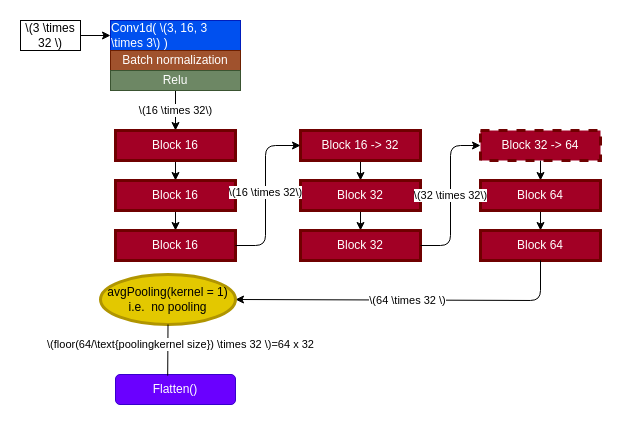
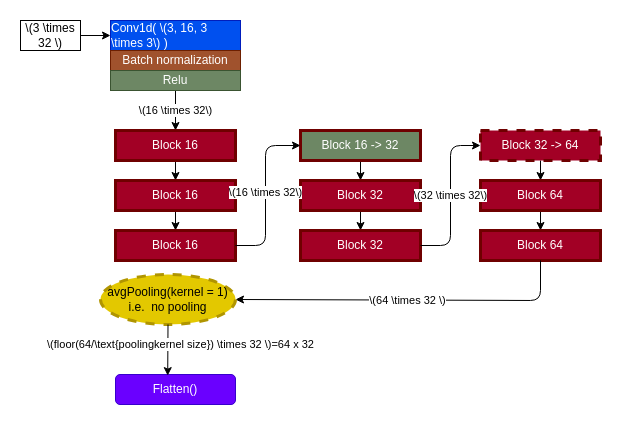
- <mxCell id="12" value="Block 16 -&amp;gt; 32" style="rounded=0;whiteSpace=wrap;html=1;fillColor=#a20025;fontColor=#ffffff;strokeColor=#6F0000;strokeWidth=3;" parent="1" vertex="1"><mxGeometry x="300" y="130" width="120" height="30" as="geometry" /></mxCell>
+ <mxCell id="12" value="Block 16 -&amp;gt; 32" style="rounded=0;whiteSpace=wrap;html=1;fillColor=#6d8764;fontColor=#ffffff;strokeColor=#6F0000;strokeWidth=3;" parent="1" vertex="1"><mxGeometry x="300" y="130" width="120" height="30" as="geometry" /></mxCell>
- <mxCell id="22" value="avgPooling(kernel = 1)&lt;br&gt;i.e.&amp;nbsp; no pooling" style="ellipse;whiteSpace=wrap;html=1;strokeWidth=3;fillColor=#e3c800;fontColor=#000000;strokeColor=#B09500;" parent="1" vertex="1"><mxGeometry x="100" y="274" width="135" height="50" as="geometry" /></mxCell>
+ <mxCell id="22" value="avgPooling(kernel = 1)&lt;br&gt;i.e.&amp;nbsp; no pooling" style="ellipse;whiteSpace=wrap;html=1;strokeWidth=3;fillColor=#e3c800;fontColor=#000000;strokeColor=#B09500;dashed=1;" parent="1" vertex="1"><mxGeometry x="100" y="274" width="135" height="50" as="geometry" /></mxCell>
- <mxCell id="28" value="&lt;span style=&quot;&quot;&gt;\(floor(64/\text{poolingkernel size}) \times 32 \)=64 x 32&lt;/span&gt;" style="edgeStyle=none;html=1;entryX=0.435;entryY=0.037;entryDx=0;entryDy=0;entryPerimeter=0;exitX=0.5;exitY=1;exitDx=0;exitDy=0;endArrow=none;" parent="1" source="22" target="23" edge="1"><mxGeometry x="-0.217" y="13" relative="1" as="geometry"><Array as="points" /><mxPoint x="167" y="334" as="sourcePoint" /><mxPoint x="210" y="244" as="targetPoint" /><mxPoint as="offset" /></mxGeometry></mxCell>
+ <mxCell id="28" value="&lt;span style=&quot;&quot;&gt;\(floor(64/\text{poolingkernel size}) \times 32 \)=64 x 32&lt;/span&gt;" style="edgeStyle=none;html=1;entryX=0.435;entryY=0.037;entryDx=0;entryDy=0;entryPerimeter=0;exitX=0.5;exitY=1;exitDx=0;exitDy=0;" parent="1" source="22" target="23" edge="1"><mxGeometry x="-0.217" y="13" relative="1" as="geometry"><Array as="points" /><mxPoint x="167" y="334" as="sourcePoint" /><mxPoint x="210" y="244" as="targetPoint" /><mxPoint as="offset" /></mxGeometry></mxCell>
